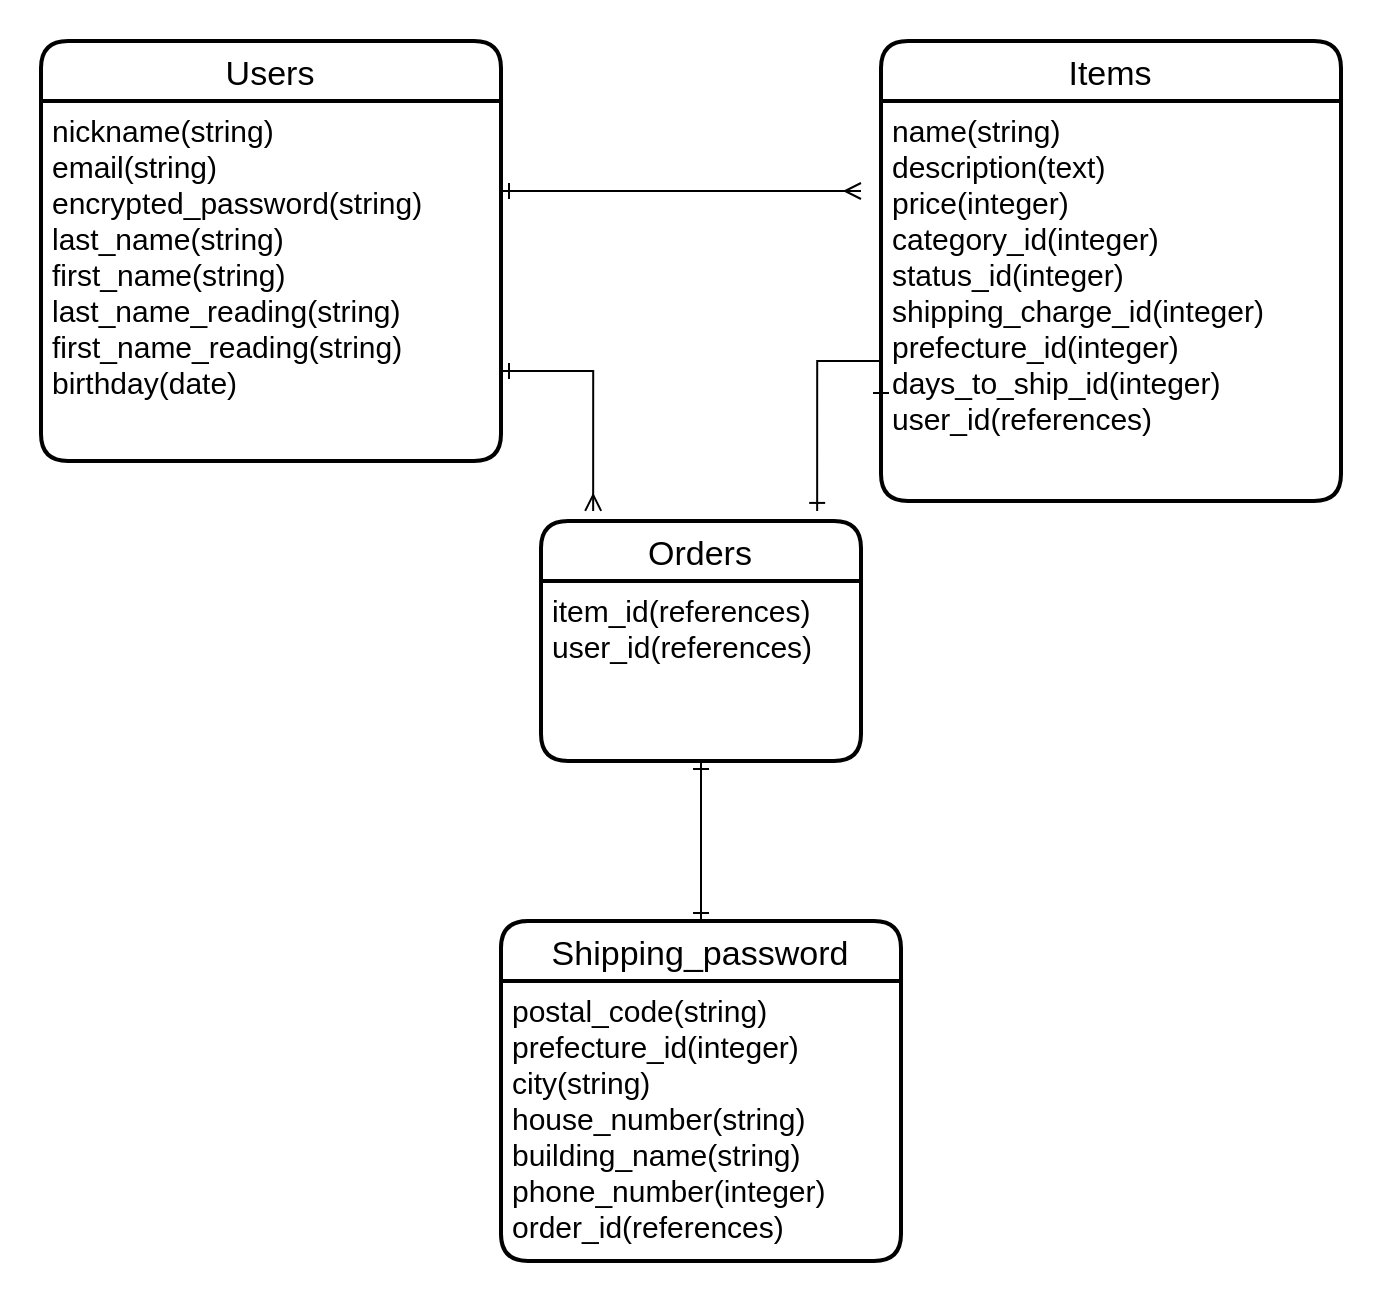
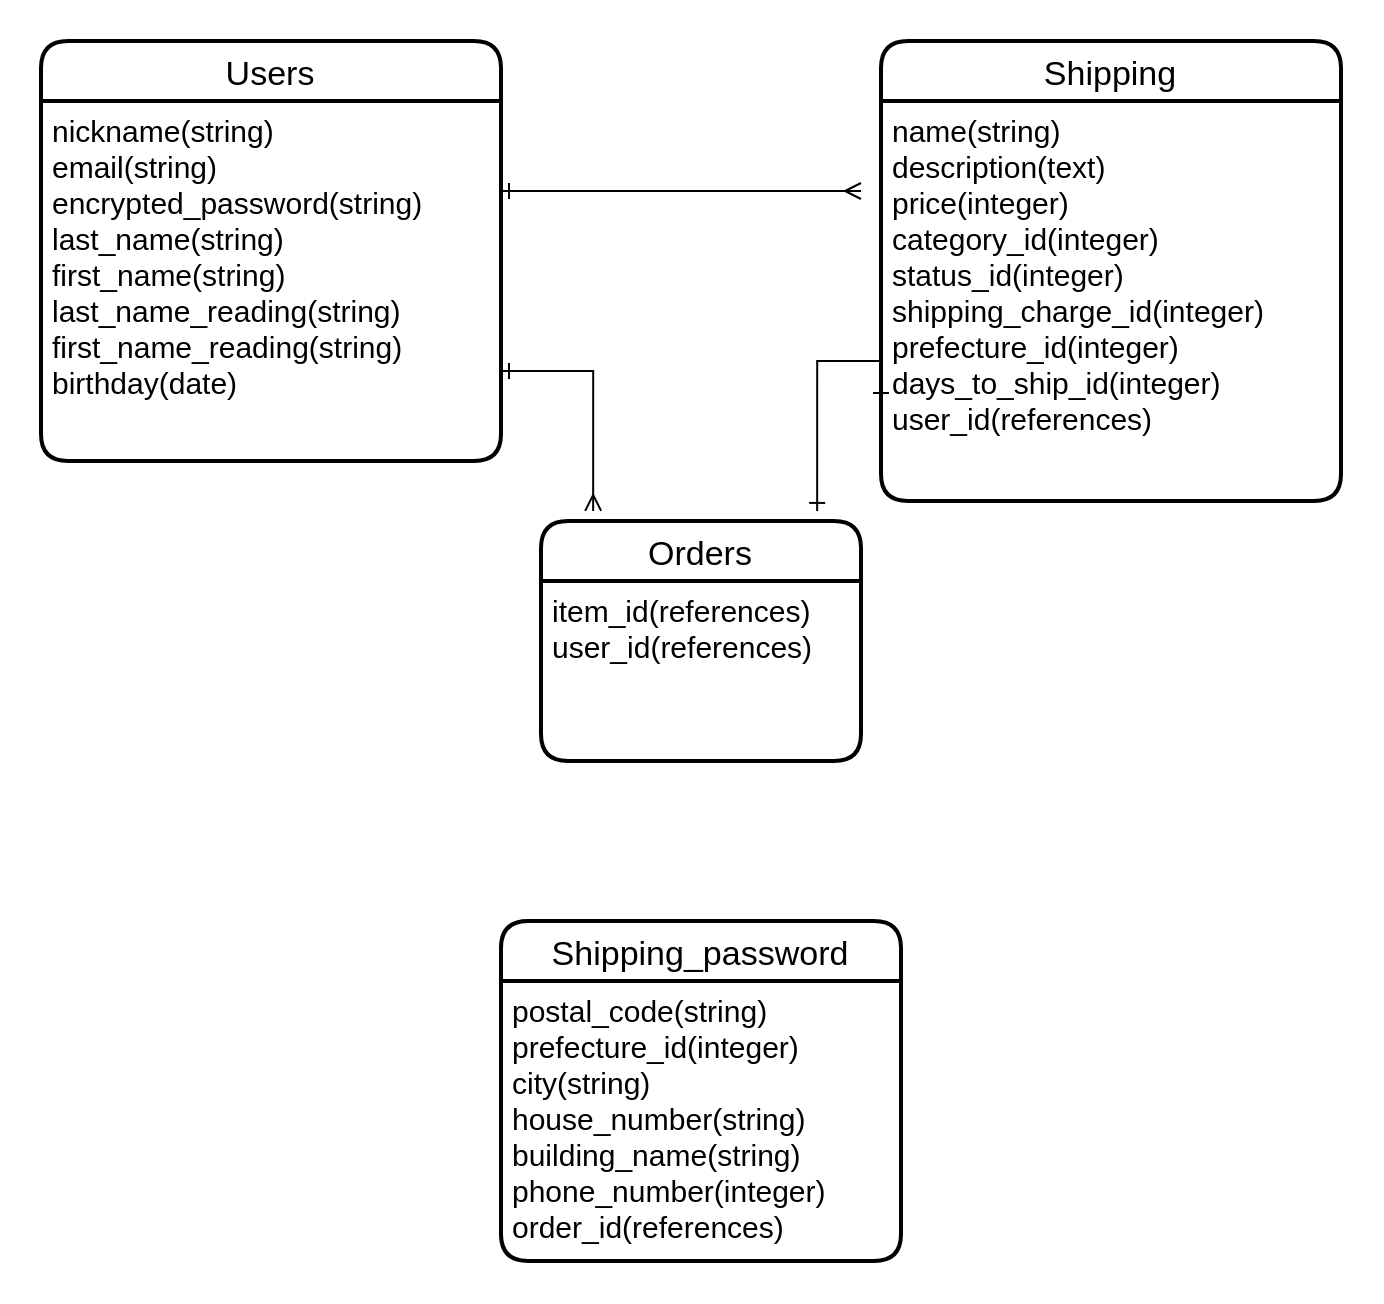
- <mxCell id="4" value="Items" style="swimlane;childLayout=stackLayout;horizontal=1;startSize=30;horizontalStack=0;rounded=1;fontSize=17;fontStyle=0;strokeWidth=2;resizeParent=0;resizeLast=1;shadow=0;dashed=0;align=center;" vertex="1" parent="1"><mxGeometry x="440" y="20" width="230" height="230" as="geometry" /></mxCell>
+ <mxCell id="4" value="Shipping" style="swimlane;childLayout=stackLayout;horizontal=1;startSize=30;horizontalStack=0;rounded=1;fontSize=17;fontStyle=0;strokeWidth=2;resizeParent=0;resizeLast=1;shadow=0;dashed=0;align=center;" vertex="1" parent="1"><mxGeometry x="440" y="20" width="230" height="230" as="geometry" /></mxCell>
- <mxCell id="13" style="edgeStyle=orthogonalEdgeStyle;rounded=0;orthogonalLoop=1;jettySize=auto;html=1;exitX=0.5;exitY=1;exitDx=0;exitDy=0;entryX=0.5;entryY=0;entryDx=0;entryDy=0;startArrow=ERone;startFill=0;endArrow=ERone;endFill=0;fontSize=15;" edge="1" parent="1" source="7" target="8"><mxGeometry relative="1" as="geometry" /></mxCell>
